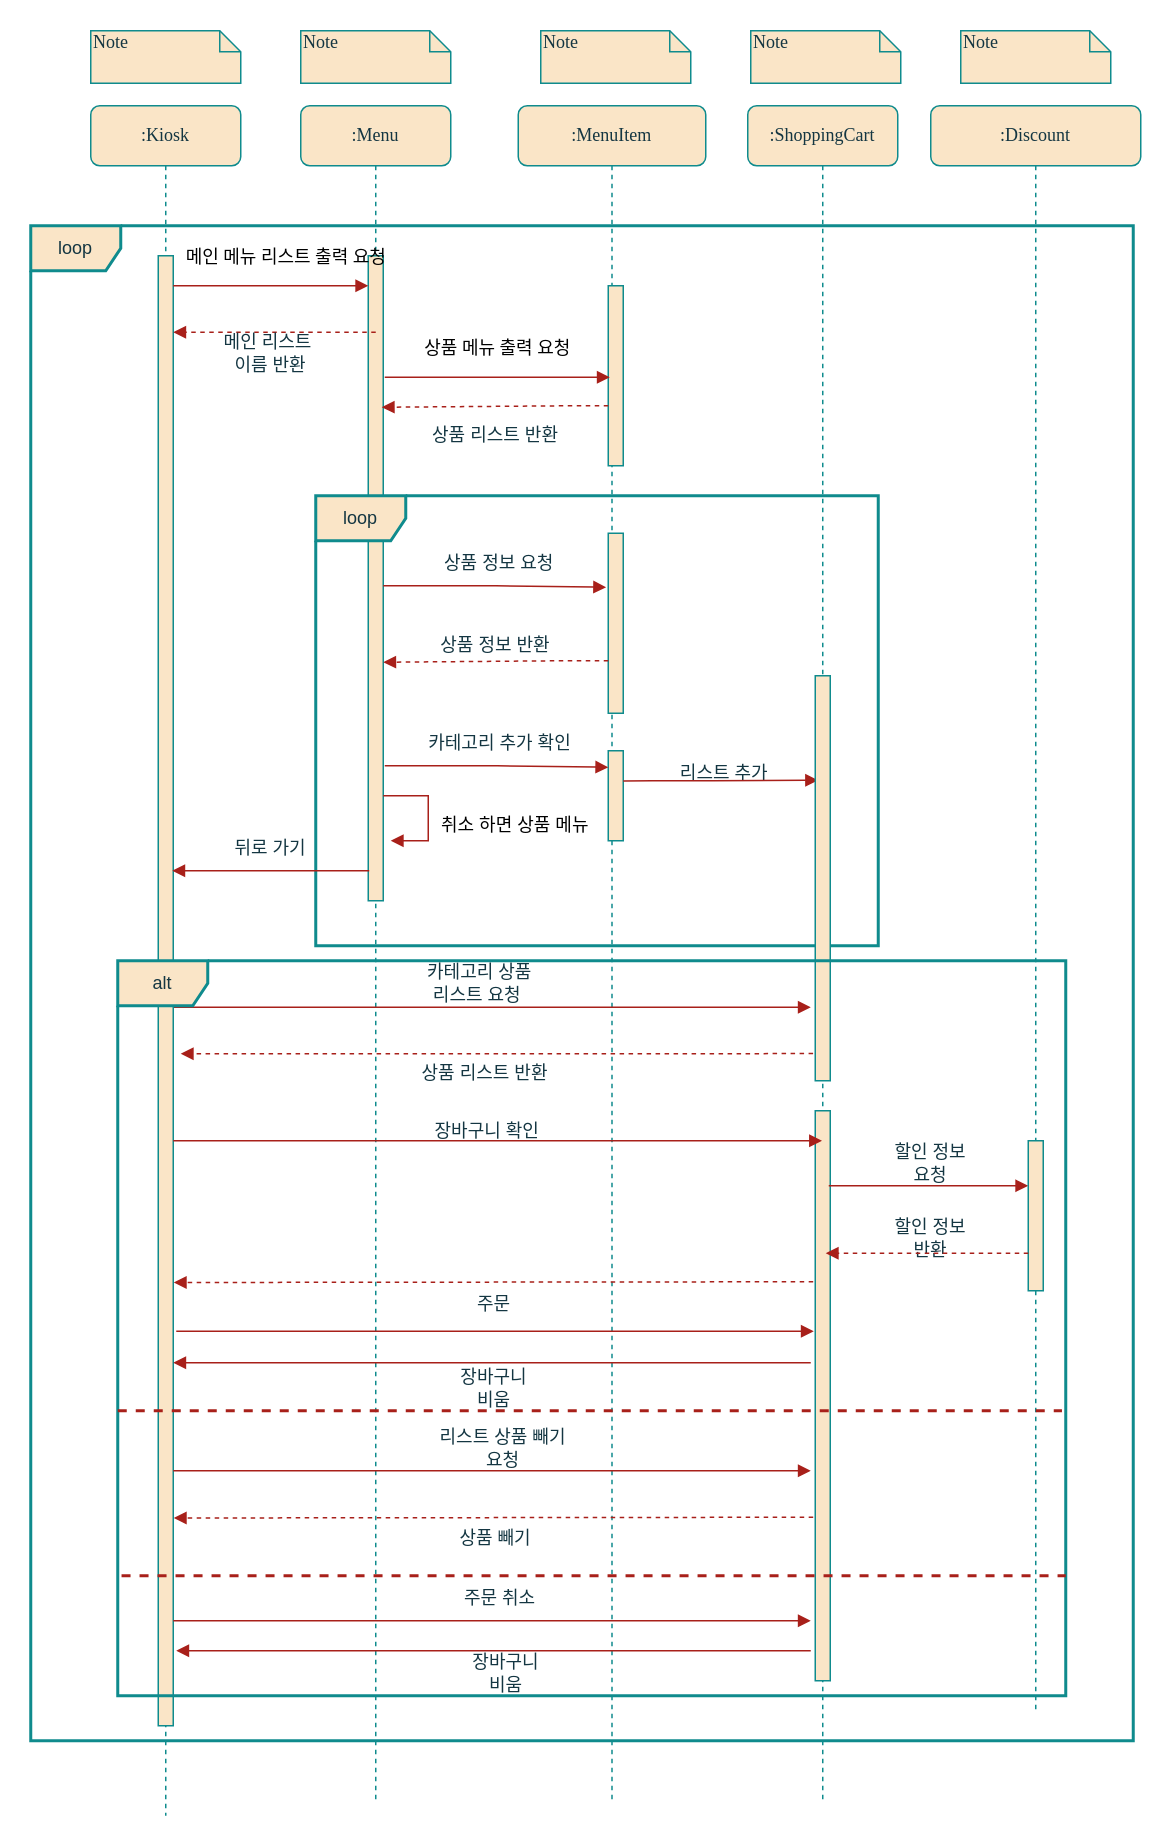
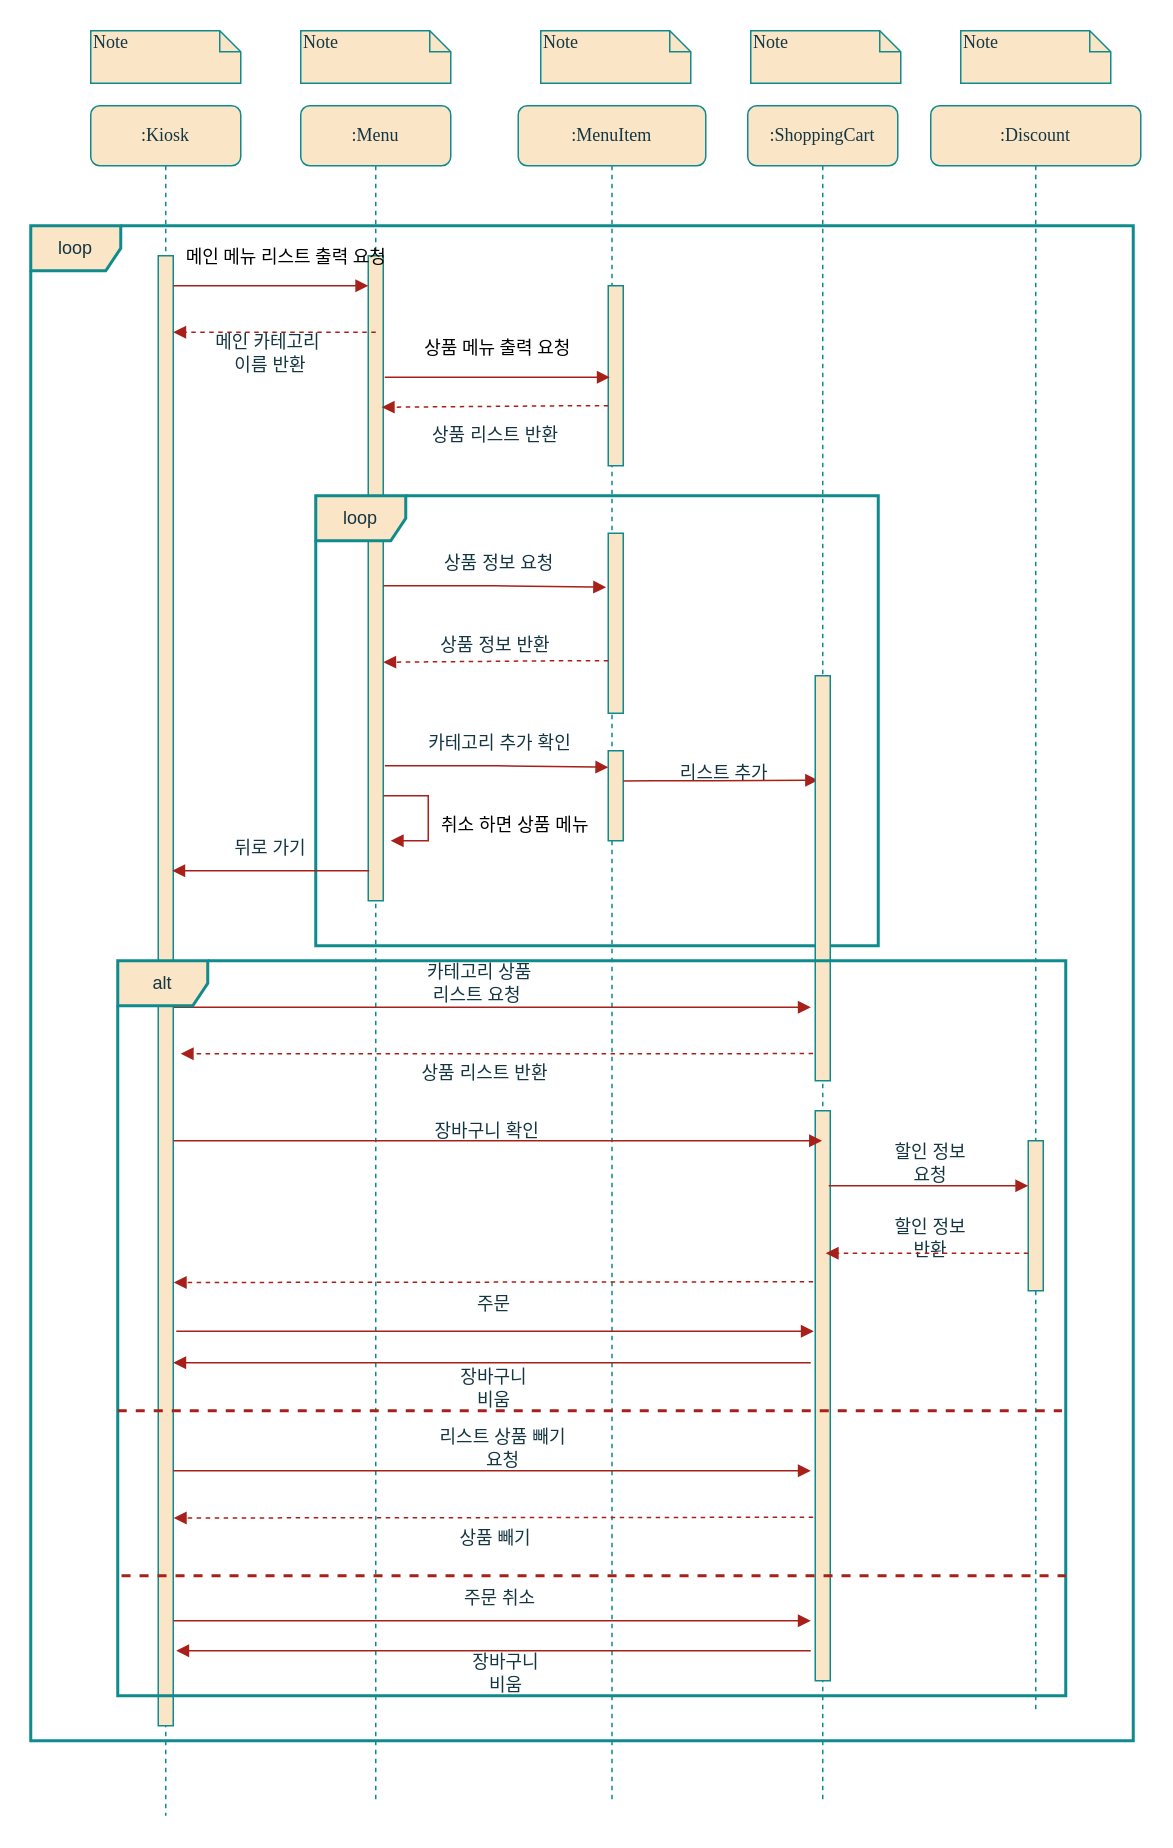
- <mxCell id="50" value="메인 리스트&amp;nbsp;&lt;div&gt;이름 반환&lt;/div&gt;" style="text;html=1;align=center;verticalAlign=middle;whiteSpace=wrap;rounded=0;labelBackgroundColor=none;fontColor=#143642;" parent="1" vertex="1"><mxGeometry x="140" y="220" width="80" height="30" as="geometry" /></mxCell>
+ <mxCell id="50" value="메인 카테고리&amp;nbsp;&lt;div&gt;이름 반환&lt;/div&gt;" style="text;html=1;align=center;verticalAlign=middle;whiteSpace=wrap;rounded=0;labelBackgroundColor=none;fontColor=#143642;" parent="1" vertex="1"><mxGeometry x="140" y="220" width="80" height="30" as="geometry" /></mxCell>
